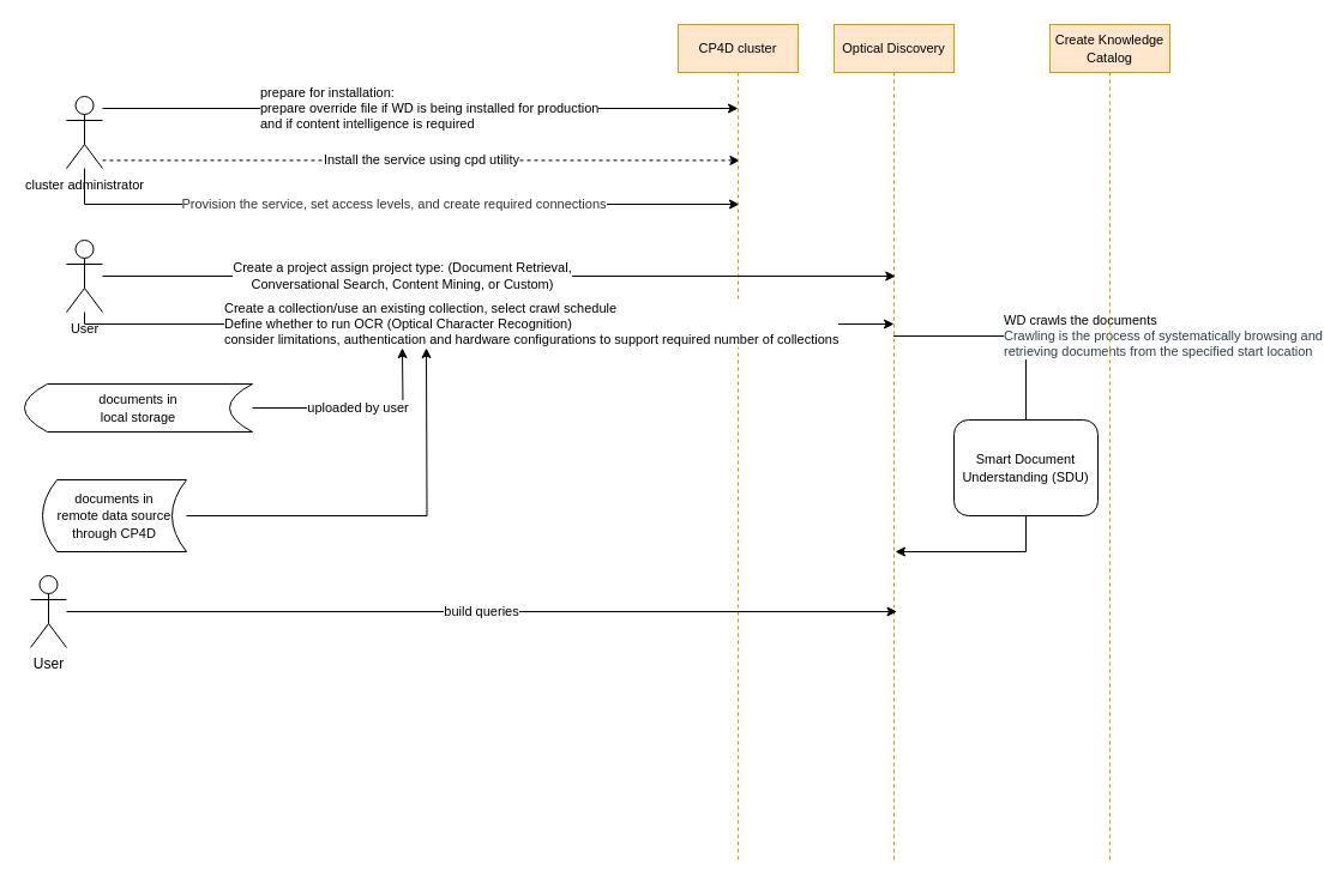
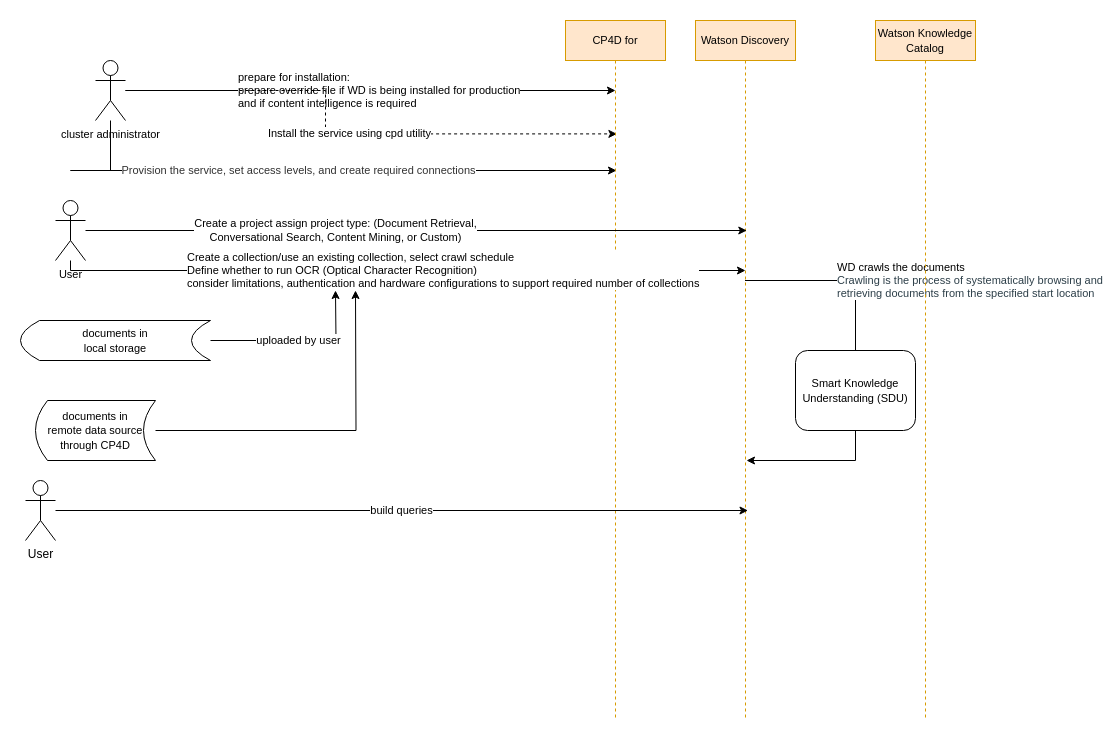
- <mxCell id="6" value="&lt;font style=&quot;font-size: 11px&quot;&gt;CP4D cluster&lt;/font&gt;" style="shape=umlLifeline;perimeter=lifelinePerimeter;whiteSpace=wrap;html=1;container=1;collapsible=0;recursiveResize=0;outlineConnect=0;fillColor=#ffe6cc;strokeColor=#d79b00;" parent="1" vertex="1"><mxGeometry x="565" y="20" width="100" height="700" as="geometry" /></mxCell>
+ <mxCell id="6" value="&lt;font style=&quot;font-size: 11px&quot;&gt;CP4D for&lt;/font&gt;" style="shape=umlLifeline;perimeter=lifelinePerimeter;whiteSpace=wrap;html=1;container=1;collapsible=0;recursiveResize=0;outlineConnect=0;fillColor=#ffe6cc;strokeColor=#d79b00;" parent="1" vertex="1"><mxGeometry x="565" y="20" width="100" height="700" as="geometry" /></mxCell>
- <mxCell id="7" value="&lt;font style=&quot;font-size: 11px&quot;&gt;Optical Discovery&lt;/font&gt;" style="shape=umlLifeline;perimeter=lifelinePerimeter;whiteSpace=wrap;html=1;container=1;collapsible=0;recursiveResize=0;outlineConnect=0;fillColor=#ffe6cc;strokeColor=#d79b00;" parent="1" vertex="1"><mxGeometry x="695" y="20" width="100" height="700" as="geometry" /></mxCell>
+ <mxCell id="7" value="&lt;font style=&quot;font-size: 11px&quot;&gt;Watson Discovery&lt;/font&gt;" style="shape=umlLifeline;perimeter=lifelinePerimeter;whiteSpace=wrap;html=1;container=1;collapsible=0;recursiveResize=0;outlineConnect=0;fillColor=#ffe6cc;strokeColor=#d79b00;" parent="1" vertex="1"><mxGeometry x="695" y="20" width="100" height="700" as="geometry" /></mxCell>
- <mxCell id="18" value="&lt;font style=&quot;font-size: 11px&quot;&gt;Create Knowledge Catalog&lt;/font&gt;" style="shape=umlLifeline;perimeter=lifelinePerimeter;whiteSpace=wrap;html=1;container=1;collapsible=0;recursiveResize=0;outlineConnect=0;fillColor=#ffe6cc;strokeColor=#d79b00;" vertex="1" parent="1"><mxGeometry x="875" y="20" width="100" height="700" as="geometry" /></mxCell>
+ <mxCell id="18" value="&lt;font style=&quot;font-size: 11px&quot;&gt;Watson Knowledge Catalog&lt;/font&gt;" style="shape=umlLifeline;perimeter=lifelinePerimeter;whiteSpace=wrap;html=1;container=1;collapsible=0;recursiveResize=0;outlineConnect=0;fillColor=#ffe6cc;strokeColor=#d79b00;" vertex="1" parent="1"><mxGeometry x="875" y="20" width="100" height="700" as="geometry" /></mxCell>
- <mxCell id="5" value="&lt;font style=&quot;font-size: 11px&quot;&gt;cluster administrator&lt;/font&gt;" style="shape=umlActor;verticalLabelPosition=bottom;verticalAlign=top;html=1;outlineConnect=0;" parent="1" vertex="1"><mxGeometry x="55" y="80" width="30" height="60" as="geometry" /></mxCell>
+ <mxCell id="5" value="&lt;font style=&quot;font-size: 11px&quot;&gt;cluster administrator&lt;/font&gt;" style="shape=umlActor;verticalLabelPosition=bottom;verticalAlign=top;html=1;outlineConnect=0;" parent="1" vertex="1"><mxGeometry x="95" y="60" width="30" height="60" as="geometry" /></mxCell>
- <mxCell id="20" value="&lt;font style=&quot;font-size: 11px&quot;&gt;Smart Document Understanding (SDU)&lt;/font&gt;" style="shape=ext;rounded=1;html=1;whiteSpace=wrap;" vertex="1" parent="1"><mxGeometry x="795" y="350" width="120" height="80" as="geometry" /></mxCell>
+ <mxCell id="20" value="&lt;font style=&quot;font-size: 11px&quot;&gt;Smart Knowledge Understanding (SDU)&lt;/font&gt;" style="shape=ext;rounded=1;html=1;whiteSpace=wrap;" vertex="1" parent="1"><mxGeometry x="795" y="350" width="120" height="80" as="geometry" /></mxCell>
